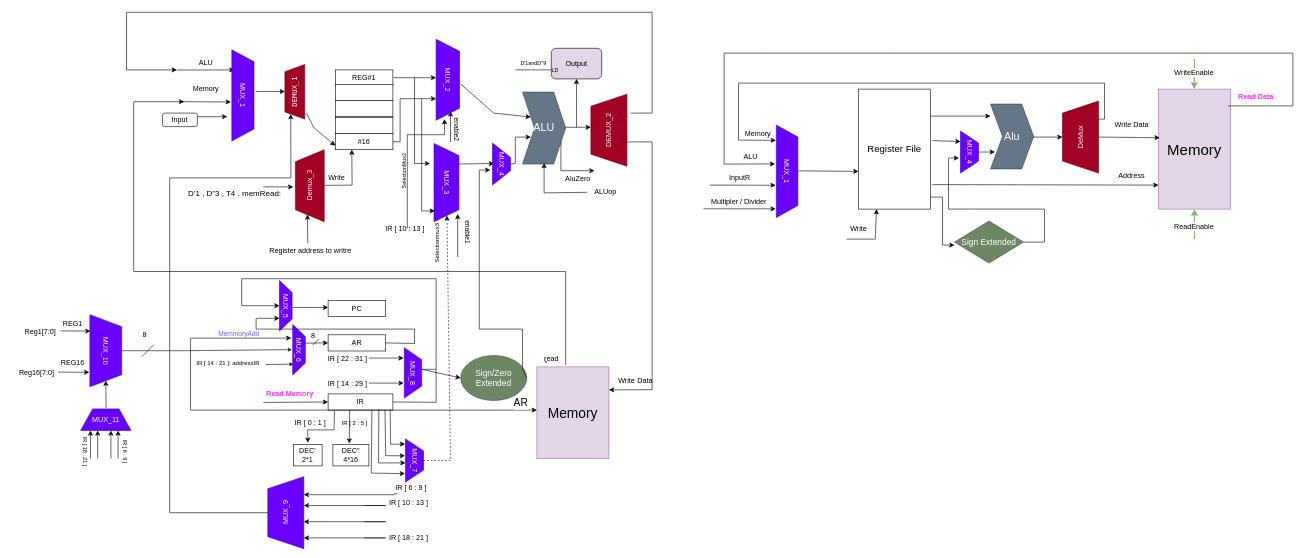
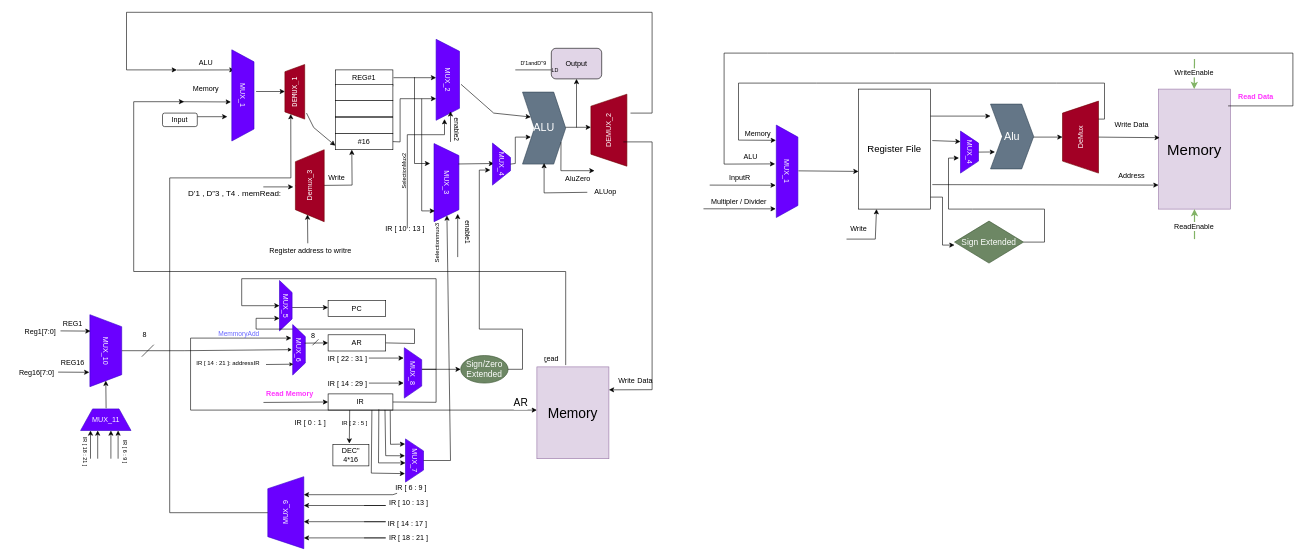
- <mxCell id="96" value="" style="endArrow=classic;html=1;rounded=0;exitX=0.5;exitY=0;exitDx=0;exitDy=0;dashed=1;" parent="1" source="92" target="54" edge="1"><mxGeometry width="50" height="50" relative="1" as="geometry"><mxPoint x="702" y="850" as="sourcePoint" /><mxPoint x="752" y="800" as="targetPoint" /><Array as="points"><mxPoint x="750" y="767" /></Array></mxGeometry></mxCell>
+ <mxCell id="96" value="" style="endArrow=classic;html=1;rounded=0;exitX=0.5;exitY=0;exitDx=0;exitDy=0;" parent="1" source="92" target="54" edge="1"><mxGeometry width="50" height="50" relative="1" as="geometry"><mxPoint x="702" y="850" as="sourcePoint" /><mxPoint x="752" y="800" as="targetPoint" /><Array as="points"><mxPoint x="750" y="767" /></Array></mxGeometry></mxCell>
- <mxCell id="77" value="&lt;font style=&quot;font-size: 14px;&quot;&gt;Sign/Zero Extended&lt;/font&gt;" style="ellipse;whiteSpace=wrap;html=1;fillColor=#6d8764;strokeColor=#3A5431;fontColor=#ffffff;" parent="1" vertex="1"><mxGeometry x="767" y="592" width="110" height="75" as="geometry" /></mxCell>
+ <mxCell id="77" value="&lt;font style=&quot;font-size: 14px;&quot;&gt;Sign/Zero Extended&lt;/font&gt;" style="ellipse;whiteSpace=wrap;html=1;fillColor=#6d8764;strokeColor=#3A5431;fontColor=#ffffff;" parent="1" vertex="1"><mxGeometry x="767" y="592" width="79" height="46" as="geometry" /></mxCell>
- <mxCell id="87" value="" style="endArrow=classic;html=1;rounded=0;entryX=0.506;entryY=-0.072;entryDx=0;entryDy=0;entryPerimeter=0;exitX=0.097;exitY=1.059;exitDx=0;exitDy=0;exitPerimeter=0;" parent="1" source="35" target="85" edge="1"><mxGeometry width="50" height="50" relative="1" as="geometry"><mxPoint x="557.49" y="683" as="sourcePoint" /><mxPoint x="557.49" y="728" as="targetPoint" /><Array as="points"><mxPoint x="556" y="716" /><mxPoint x="512" y="716" /></Array></mxGeometry></mxCell>
- <mxCell id="85" value="DEC'&lt;br&gt;2*1" style="rounded=0;whiteSpace=wrap;html=1;" parent="1" vertex="1"><mxGeometry x="488" y="740" width="48" height="36" as="geometry" /></mxCell>
+ <mxCell id="113" value="IR [ 14 : 17 ]" style="text;html=1;align=center;verticalAlign=middle;resizable=0;points=[];autosize=1;strokeColor=none;fillColor=none;" parent="1" vertex="1"><mxGeometry x="630" y="860" width="96" height="24" as="geometry" /></mxCell>
